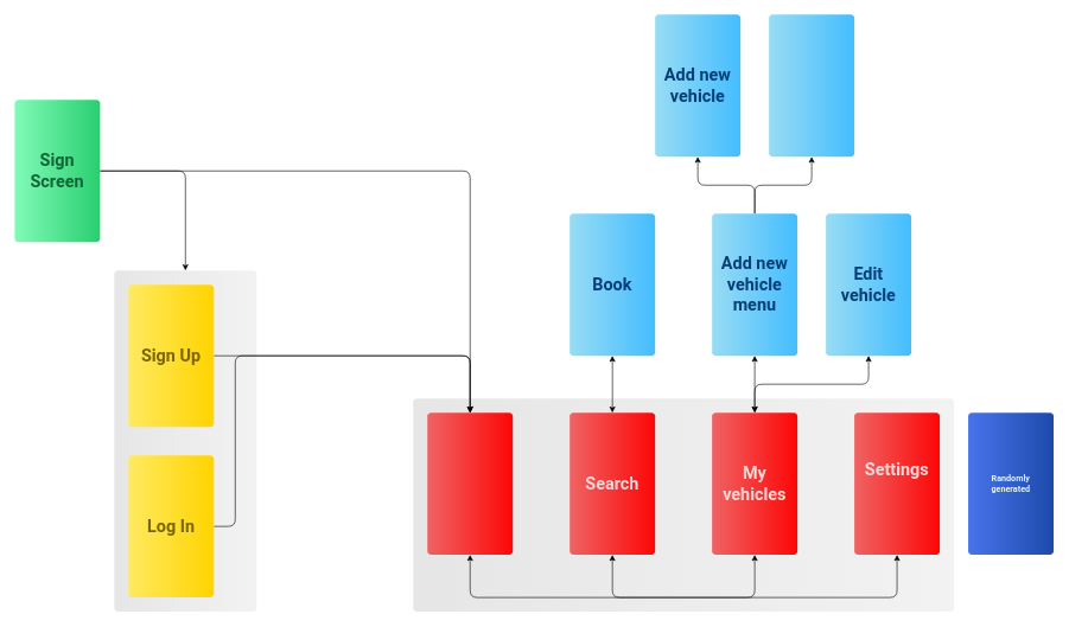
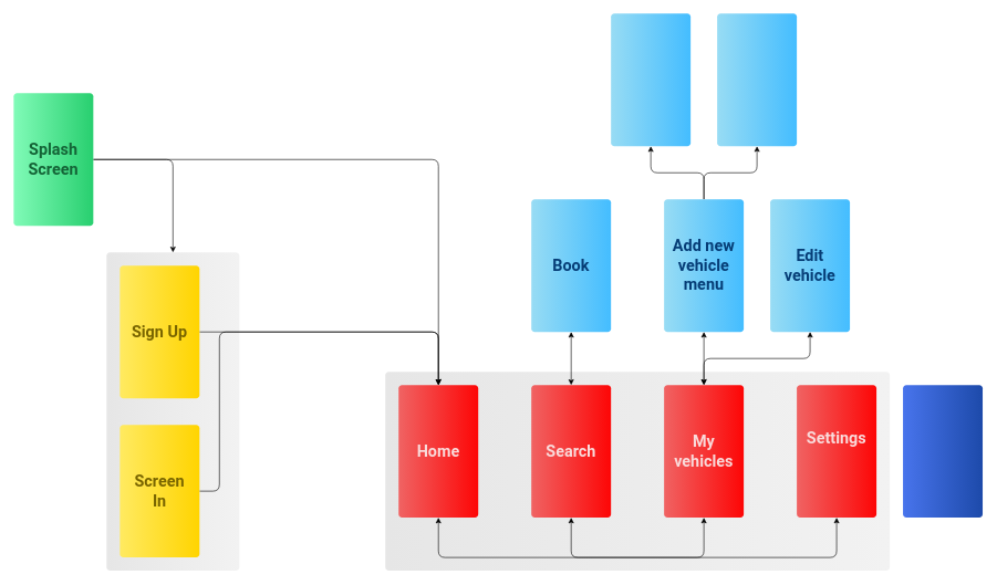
- <mxCell id="32" value="&lt;h1 style=&quot;&quot;&gt;&lt;font face=&quot;Roboto&quot; color=&quot;#063d76&quot;&gt;Add new vehicle&lt;/font&gt;&lt;/h1&gt;" style="text;html=1;strokeColor=none;fillColor=none;align=center;verticalAlign=middle;whiteSpace=wrap;rounded=0;" vertex="1" parent="1"><mxGeometry x="930" y="100" width="100" height="40" as="geometry" /></mxCell>
- <mxCell id="29" value="&lt;h1&gt;&lt;font face=&quot;Roboto&quot;&gt;&lt;b&gt;Sign Screen&lt;/b&gt;&lt;/font&gt;&lt;/h1&gt;" style="text;html=1;strokeColor=none;fillColor=none;align=center;verticalAlign=middle;whiteSpace=wrap;rounded=0;fontColor=#146336;" vertex="1" parent="1"><mxGeometry x="30" y="220" width="100" height="40" as="geometry" /></mxCell>
+ <mxCell id="29" value="&lt;h1&gt;&lt;font face=&quot;Roboto&quot;&gt;&lt;b&gt;Splash Screen&lt;/b&gt;&lt;/font&gt;&lt;/h1&gt;" style="text;html=1;strokeColor=none;fillColor=none;align=center;verticalAlign=middle;whiteSpace=wrap;rounded=0;fontColor=#146336;" vertex="1" parent="1"><mxGeometry x="30" y="220" width="100" height="40" as="geometry" /></mxCell>
+ <mxCell id="18" value="&lt;h1&gt;&lt;font face=&quot;Roboto&quot;&gt;&lt;b&gt;Home&lt;/b&gt;&lt;/font&gt;&lt;/h1&gt;" style="text;html=1;strokeColor=none;fillColor=none;align=center;verticalAlign=middle;whiteSpace=wrap;rounded=0;fontColor=#F9DBDB;" vertex="1" parent="1"><mxGeometry x="610" y="660" width="100" height="40" as="geometry" /></mxCell>
- <mxCell id="20" value="&lt;font face=&quot;Roboto&quot; color=&quot;#e3f4ff&quot;&gt;&lt;b&gt;Randomly&lt;br&gt;generated&lt;/b&gt;&lt;/font&gt;" style="text;html=1;strokeColor=none;fillColor=none;align=center;verticalAlign=middle;whiteSpace=wrap;rounded=0;" vertex="1" parent="1"><mxGeometry x="1370" y="660" width="100" height="40" as="geometry" /></mxCell>
- <mxCell id="25" value="&lt;h1&gt;&lt;font face=&quot;Roboto&quot;&gt;&lt;b&gt;Log In&lt;/b&gt;&lt;/font&gt;&lt;/h1&gt;" style="text;html=1;strokeColor=none;fillColor=none;align=center;verticalAlign=middle;whiteSpace=wrap;rounded=0;fontColor=#786400;" vertex="1" parent="1"><mxGeometry x="190" y="720" width="100" height="40" as="geometry" /></mxCell>
+ <mxCell id="25" value="&lt;h1&gt;&lt;font face=&quot;Roboto&quot;&gt;&lt;b&gt;Screen In&lt;/b&gt;&lt;/font&gt;&lt;/h1&gt;" style="text;html=1;strokeColor=none;fillColor=none;align=center;verticalAlign=middle;whiteSpace=wrap;rounded=0;fontColor=#786400;" vertex="1" parent="1"><mxGeometry x="190" y="720" width="100" height="40" as="geometry" /></mxCell>
